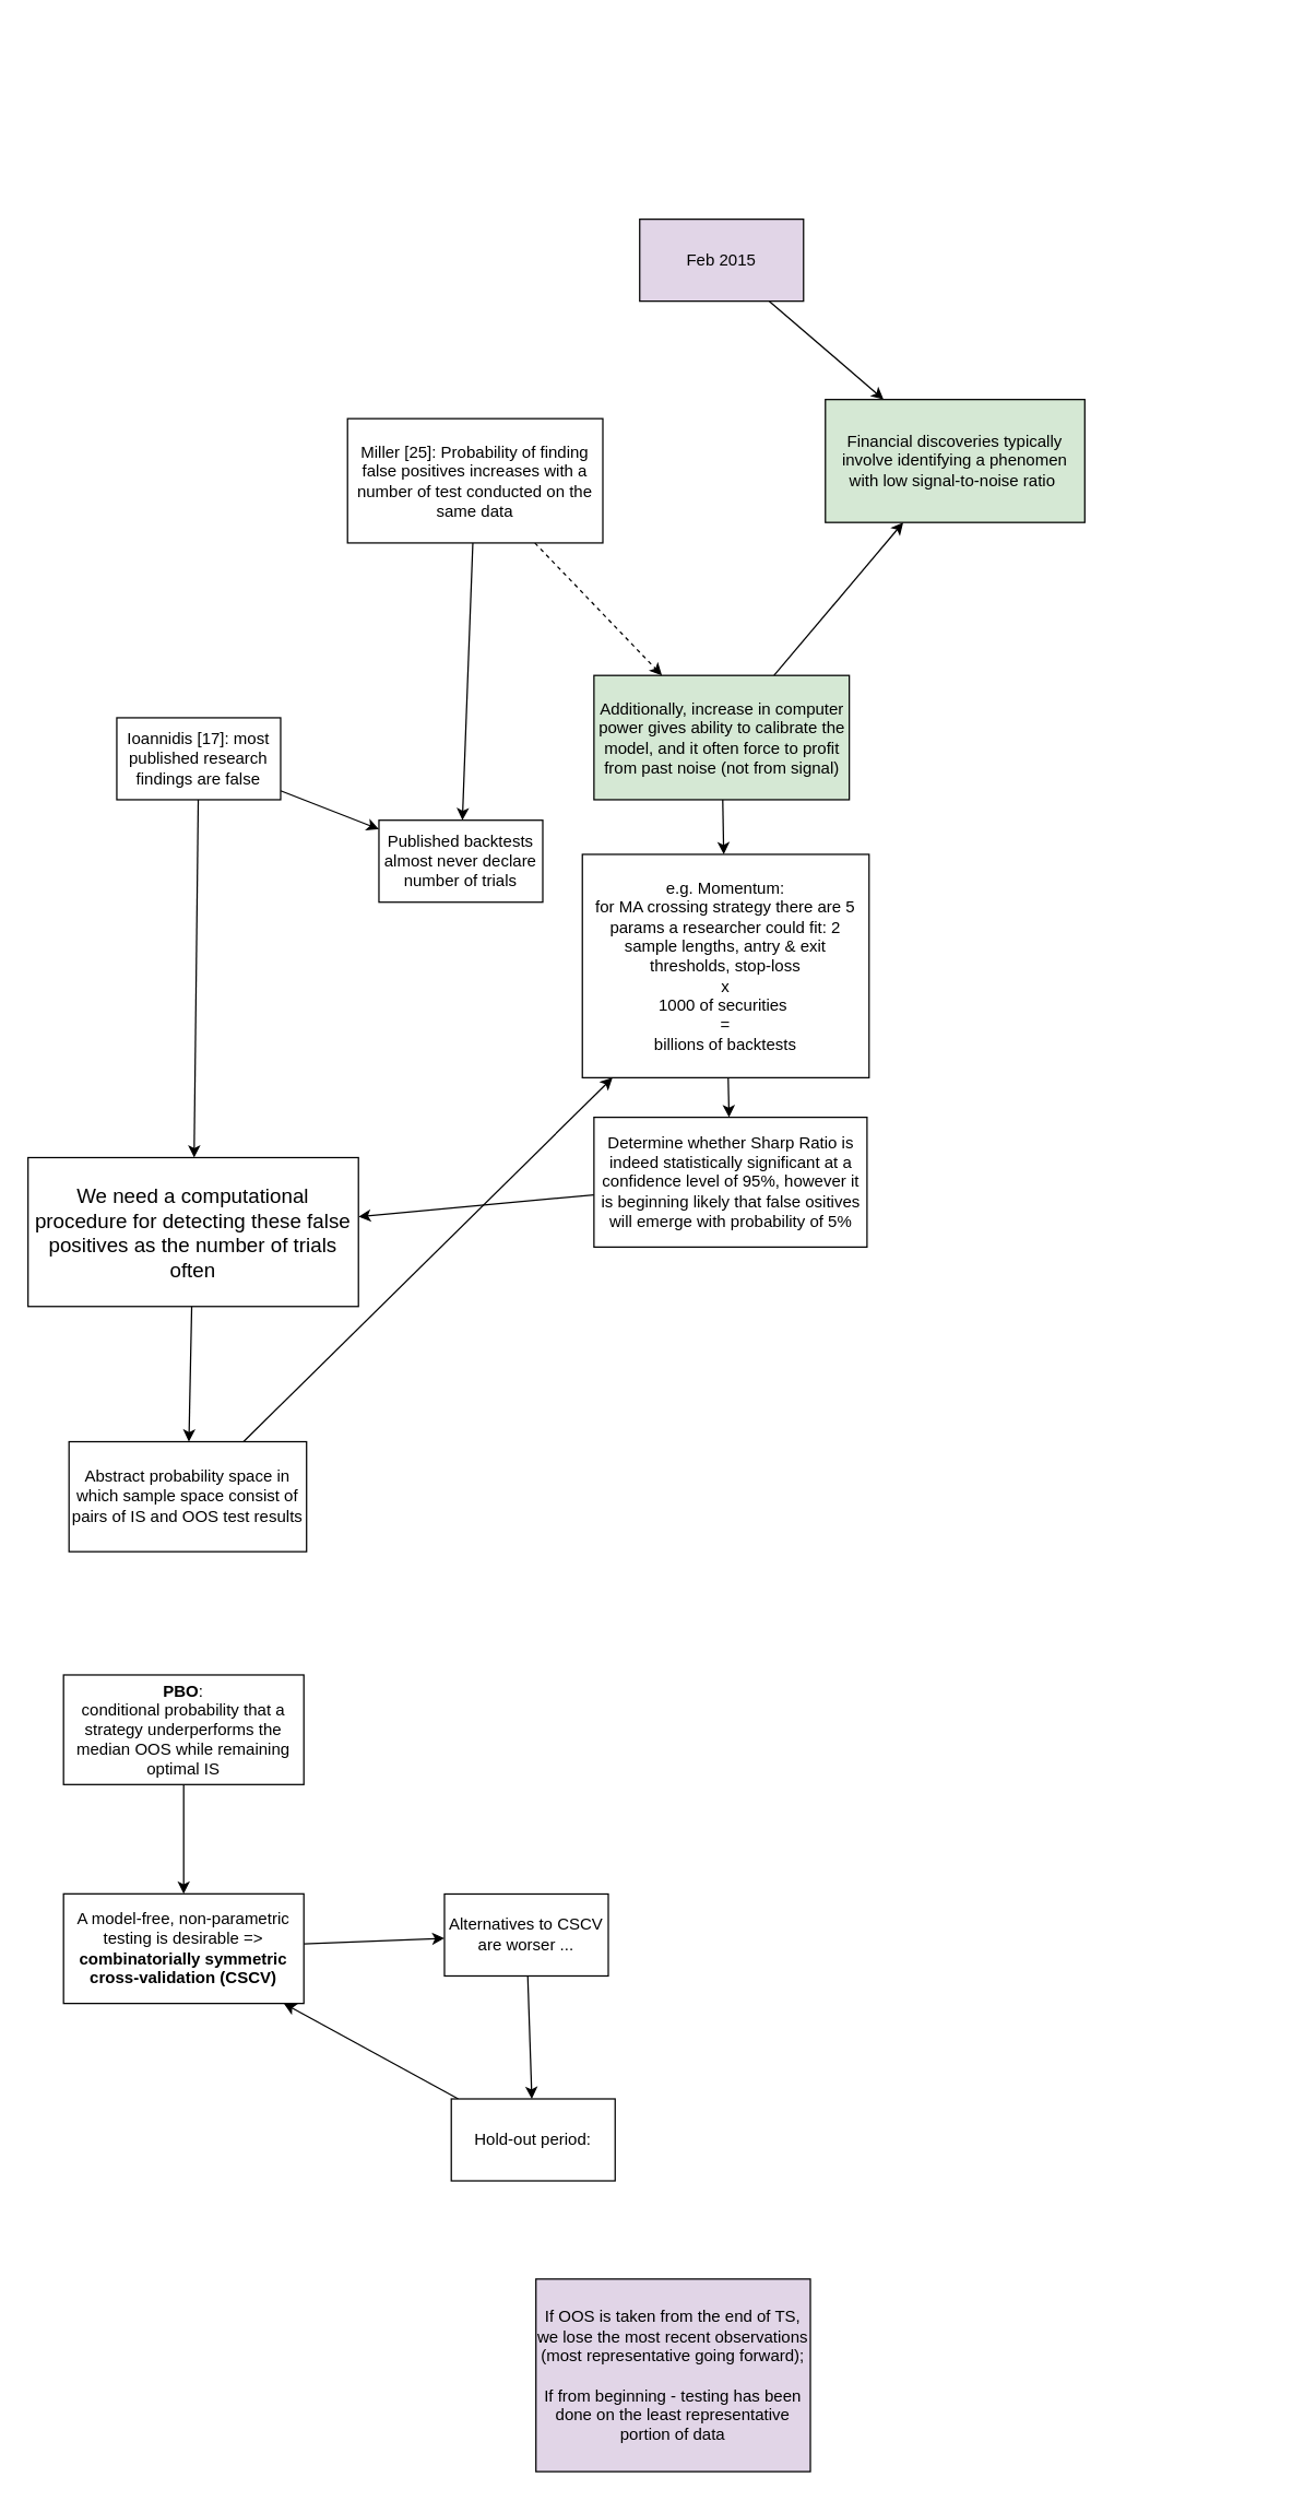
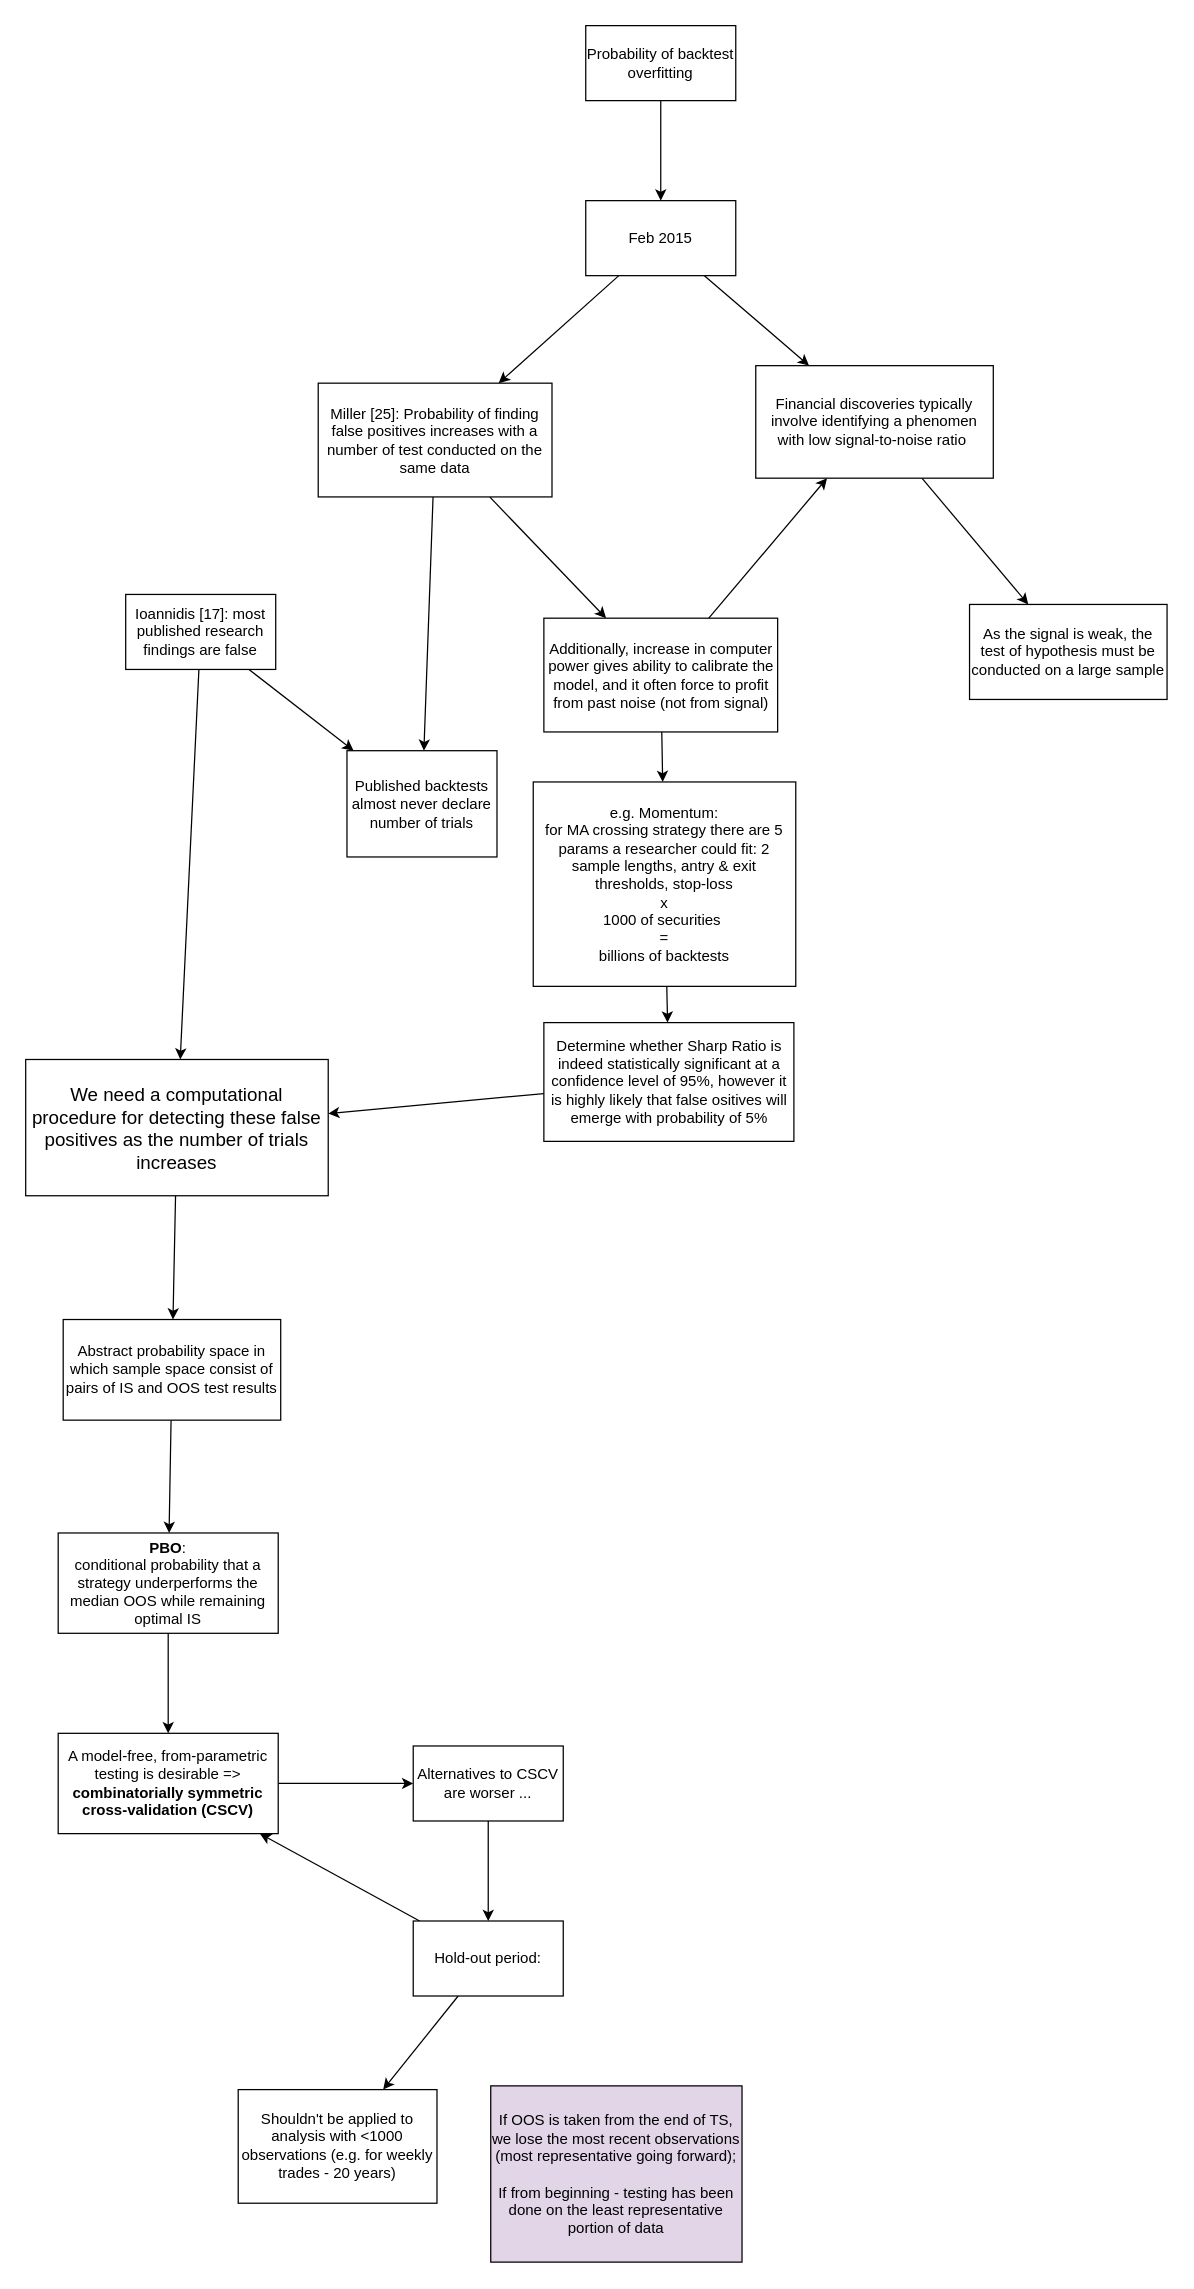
+ <mxCell id="3" value="Probability of backtest overfitting" style="whiteSpace=wrap;html=1;" parent="1" vertex="1"><mxGeometry x="468" y="20" width="120" height="60" as="geometry" /></mxCell>
+ <mxCell id="2" value="" style="rounded=0;orthogonalLoop=1;jettySize=auto;html=1;" parent="1" source="3" target="6" edge="1"><mxGeometry relative="1" as="geometry" /></mxCell>
- <mxCell id="6" value="Feb 2015" style="whiteSpace=wrap;html=1;fillColor=#e1d5e7;" parent="1" vertex="1"><mxGeometry x="468" y="160" width="120" height="60" as="geometry" /></mxCell>
+ <mxCell id="6" value="Feb 2015" style="whiteSpace=wrap;html=1;" parent="1" vertex="1"><mxGeometry x="468" y="160" width="120" height="60" as="geometry" /></mxCell>
+ <mxCell id="4" value="" style="rounded=0;orthogonalLoop=1;jettySize=auto;html=1;" parent="1" source="6" target="9" edge="1"><mxGeometry relative="1" as="geometry" /></mxCell>
- <mxCell id="11" value="Financial discoveries typically involve identifying a phenomen with low signal-to-noise ratio&amp;nbsp;" style="whiteSpace=wrap;html=1;fillColor=#d5e8d4;" parent="1" vertex="1"><mxGeometry x="604" y="292" width="190" height="90" as="geometry" /></mxCell>
+ <mxCell id="11" value="Financial discoveries typically involve identifying a phenomen with low signal-to-noise ratio&amp;nbsp;" style="whiteSpace=wrap;html=1;" parent="1" vertex="1"><mxGeometry x="604" y="292" width="190" height="90" as="geometry" /></mxCell>
+ <mxCell id="10" value="" style="edgeStyle=none;rounded=0;orthogonalLoop=1;jettySize=auto;html=1;" parent="1" source="11" target="12" edge="1"><mxGeometry relative="1" as="geometry" /></mxCell>
- <mxCell id="7" value="" style="edgeStyle=none;rounded=0;orthogonalLoop=1;jettySize=auto;html=1;dashed=1;" parent="1" source="9" target="15" edge="1"><mxGeometry relative="1" as="geometry" /></mxCell>
+ <mxCell id="7" value="" style="edgeStyle=none;rounded=0;orthogonalLoop=1;jettySize=auto;html=1;" parent="1" source="9" target="15" edge="1"><mxGeometry relative="1" as="geometry" /></mxCell>
+ <mxCell id="12" value="As the signal is weak, the test of hypothesis must be conducted on a large sample" style="whiteSpace=wrap;html=1;" parent="1" vertex="1"><mxGeometry x="775" y="483" width="158" height="76" as="geometry" /></mxCell>
- <mxCell id="15" value="Additionally, increase in computer power gives ability to calibrate the model, and it often force to profit from past noise (not from signal)" style="whiteSpace=wrap;html=1;fillColor=#d5e8d4;" parent="1" vertex="1"><mxGeometry x="434.5" y="494" width="187" height="91" as="geometry" /></mxCell>
+ <mxCell id="15" value="Additionally, increase in computer power gives ability to calibrate the model, and it often force to profit from past noise (not from signal)" style="whiteSpace=wrap;html=1;" parent="1" vertex="1"><mxGeometry x="434.5" y="494" width="187" height="91" as="geometry" /></mxCell>
- <mxCell id="23" value="Ioannidis [17]: most published research findings are false" style="whiteSpace=wrap;html=1;" parent="1" vertex="1"><mxGeometry x="85" y="525" width="120" height="60" as="geometry" /></mxCell>
+ <mxCell id="23" value="Ioannidis [17]: most published research findings are false" style="whiteSpace=wrap;html=1;" parent="1" vertex="1"><mxGeometry x="100" y="475" width="120" height="60" as="geometry" /></mxCell>
- <mxCell id="20" value="Published backtests almost never declare number of trials" style="whiteSpace=wrap;html=1;" parent="1" vertex="1"><mxGeometry x="277" y="600" width="120" height="60" as="geometry" /></mxCell>
+ <mxCell id="20" value="Published backtests almost never declare number of trials" style="whiteSpace=wrap;html=1;" parent="1" vertex="1"><mxGeometry x="277" y="600" width="120" height="85" as="geometry" /></mxCell>
- <mxCell id="19" value="Determine whether Sharp Ratio is indeed statistically significant at a confidence level of 95%, however it is beginning likely that false ositives will emerge with probability of 5%" style="whiteSpace=wrap;html=1;" parent="1" vertex="1"><mxGeometry x="434.5" y="817.5" width="200" height="95" as="geometry" /></mxCell>
+ <mxCell id="19" value="Determine whether Sharp Ratio is indeed statistically significant at a confidence level of 95%, however it is highly likely that false ositives will emerge with probability of 5%" style="whiteSpace=wrap;html=1;" parent="1" vertex="1"><mxGeometry x="434.5" y="817.5" width="200" height="95" as="geometry" /></mxCell>
- <mxCell id="25" value="We need a computational procedure for detecting these false positives as the number of trials often" style="whiteSpace=wrap;html=1;fontSize=15;" parent="1" vertex="1"><mxGeometry x="20" y="847" width="242" height="109" as="geometry" /></mxCell>
+ <mxCell id="25" value="We need a computational procedure for detecting these false positives as the number of trials increases" style="whiteSpace=wrap;html=1;fontSize=15;" parent="1" vertex="1"><mxGeometry x="20" y="847" width="242" height="109" as="geometry" /></mxCell>
- <mxCell id="26" value="" style="edgeStyle=none;rounded=0;orthogonalLoop=1;jettySize=auto;html=1;fontSize=15;" parent="1" source="27" target="17" edge="1"><mxGeometry relative="1" as="geometry" /></mxCell>
+ <mxCell id="26" value="" style="edgeStyle=none;rounded=0;orthogonalLoop=1;jettySize=auto;html=1;fontSize=15;" parent="1" source="27" target="29" edge="1"><mxGeometry relative="1" as="geometry" /></mxCell>
- <mxCell id="33" value="Alternatives to CSCV are worser ..." style="whiteSpace=wrap;html=1;" parent="1" vertex="1"><mxGeometry x="325" y="1386.125" width="120" height="60" as="geometry" /></mxCell>
+ <mxCell id="33" value="Alternatives to CSCV are worser ..." style="whiteSpace=wrap;html=1;" parent="1" vertex="1"><mxGeometry x="330" y="1396.125" width="120" height="60" as="geometry" /></mxCell>
- <mxCell id="31" value="A model-free, non-parametric testing is desirable =&amp;gt;&lt;br&gt;&lt;b&gt;combinatorially symmetric cross-validation (CSCV)&lt;/b&gt;" style="whiteSpace=wrap;html=1;" parent="1" vertex="1"><mxGeometry x="46" y="1386" width="176" height="80.25" as="geometry" /></mxCell>
+ <mxCell id="31" value="A model-free, from-parametric testing is desirable =&amp;gt;&lt;br&gt;&lt;b&gt;combinatorially symmetric cross-validation (CSCV)&lt;/b&gt;" style="whiteSpace=wrap;html=1;" parent="1" vertex="1"><mxGeometry x="46" y="1386" width="176" height="80.25" as="geometry" /></mxCell>
+ <mxCell id="34" value="" style="edgeStyle=none;rounded=0;orthogonalLoop=1;jettySize=auto;html=1;fontSize=15;" parent="1" source="36" target="37" edge="1"><mxGeometry relative="1" as="geometry" /></mxCell>
+ <mxCell id="37" value="Shouldn't be applied to analysis with &amp;lt;1000 observations (e.g. for weekly trades - 20 years)" style="whiteSpace=wrap;html=1;" parent="1" vertex="1"><mxGeometry x="190" y="1671" width="159" height="90.88" as="geometry" /></mxCell>
